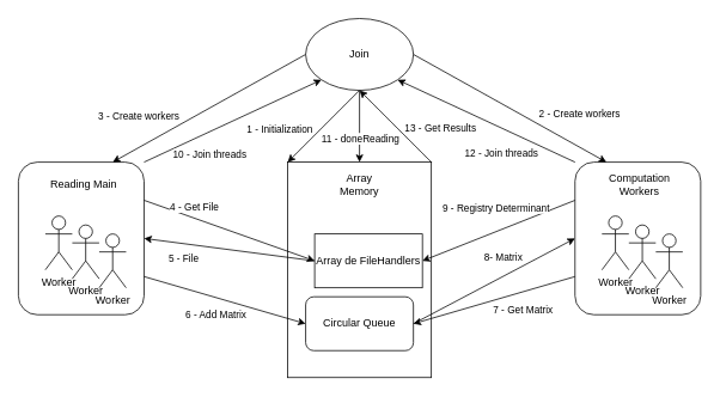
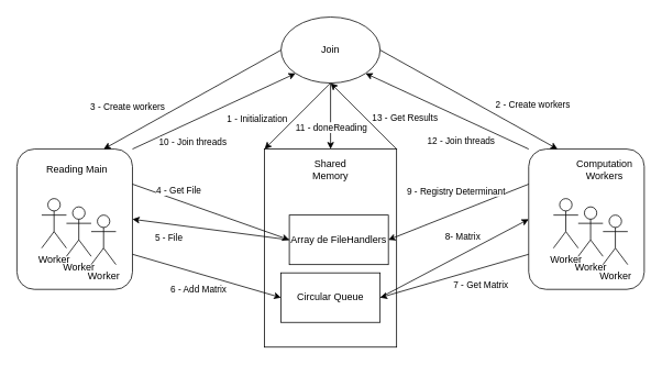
- <mxCell id="14" value="Array Memory" style="text;html=1;strokeColor=none;fillColor=none;align=center;verticalAlign=middle;whiteSpace=wrap;rounded=0;" vertex="1" parent="1"><mxGeometry x="370" y="190" width="60" height="30" as="geometry" /></mxCell>
+ <mxCell id="14" value="Shared Memory" style="text;html=1;strokeColor=none;fillColor=none;align=center;verticalAlign=middle;whiteSpace=wrap;rounded=0;" vertex="1" parent="1"><mxGeometry x="370" y="190" width="60" height="30" as="geometry" /></mxCell>
- <mxCell id="6" value="Computation Workers" style="text;html=1;strokeColor=none;fillColor=none;align=center;verticalAlign=middle;whiteSpace=wrap;rounded=0;" vertex="1" parent="1"><mxGeometry x="667" y="190" width="90" height="30" as="geometry" /></mxCell>
+ <mxCell id="6" value="Computation Workers" style="text;html=1;strokeColor=none;fillColor=none;align=center;verticalAlign=middle;whiteSpace=wrap;rounded=0;" vertex="1" parent="1"><mxGeometry x="687" y="190" width="90" height="30" as="geometry" /></mxCell>
- <mxCell id="15" value="Circular Queue" style="whiteSpace=wrap;html=1;rounded=1;" vertex="1" parent="1"><mxGeometry x="340" y="330" width="120" height="60" as="geometry" /></mxCell>
+ <mxCell id="15" value="Circular Queue" style="rounded=0;whiteSpace=wrap;html=1;" vertex="1" parent="1"><mxGeometry x="340" y="330" width="120" height="60" as="geometry" /></mxCell>
